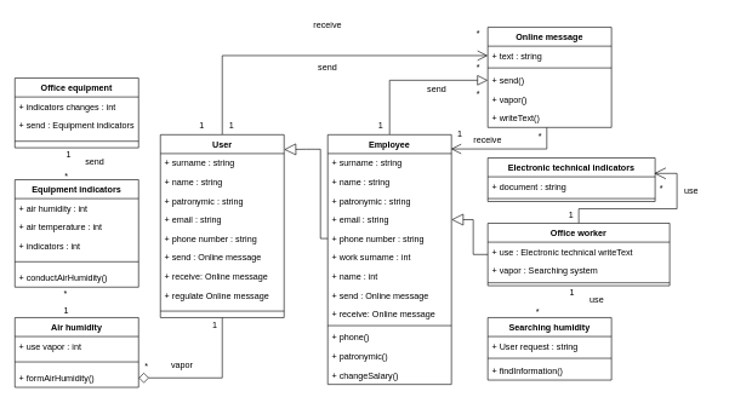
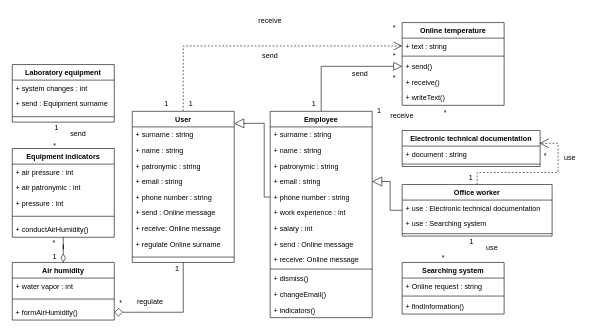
- <mxCell id="45" value="Online message" style="swimlane;fontStyle=1;align=center;verticalAlign=top;childLayout=stackLayout;horizontal=1;startSize=26;horizontalStack=0;resizeParent=1;resizeParentMax=0;resizeLast=0;collapsible=1;marginBottom=0;" vertex="1" parent="1"><mxGeometry x="670" y="37" width="170" height="138" as="geometry" /></mxCell>
+ <mxCell id="45" value="Online temperature" style="swimlane;fontStyle=1;align=center;verticalAlign=top;childLayout=stackLayout;horizontal=1;startSize=26;horizontalStack=0;resizeParent=1;resizeParentMax=0;resizeLast=0;collapsible=1;marginBottom=0;" vertex="1" parent="1"><mxGeometry x="670" y="37" width="170" height="138" as="geometry" /></mxCell>
- <mxCell id="18" style="edgeStyle=orthogonalEdgeStyle;rounded=0;jumpSize=13;orthogonalLoop=1;jettySize=auto;html=1;entryX=0;entryY=0.5;entryDx=0;entryDy=0;strokeWidth=1;endArrow=open;endFill=0;endSize=12;" edge="1" parent="1" source="19" target="46"><mxGeometry relative="1" as="geometry" /></mxCell>
+ <mxCell id="18" style="edgeStyle=orthogonalEdgeStyle;rounded=0;jumpSize=13;orthogonalLoop=1;jettySize=auto;html=1;entryX=0;entryY=0.5;entryDx=0;entryDy=0;strokeWidth=1;endArrow=open;endFill=0;endSize=12;dashed=1;" edge="1" parent="1" source="19" target="46"><mxGeometry relative="1" as="geometry" /></mxCell>
- <mxCell id="2" value="Office equipment" style="swimlane;fontStyle=1;align=center;verticalAlign=top;childLayout=stackLayout;horizontal=1;startSize=26;horizontalStack=0;resizeParent=1;resizeParentMax=0;resizeLast=0;collapsible=1;marginBottom=0;" vertex="1" parent="1"><mxGeometry x="20" y="107" width="170" height="96" as="geometry" /></mxCell>
+ <mxCell id="2" value="Laboratory equipment" style="swimlane;fontStyle=1;align=center;verticalAlign=top;childLayout=stackLayout;horizontal=1;startSize=26;horizontalStack=0;resizeParent=1;resizeParentMax=0;resizeLast=0;collapsible=1;marginBottom=0;" vertex="1" parent="1"><mxGeometry x="20" y="107" width="170" height="96" as="geometry" /></mxCell>
- <mxCell id="49" value="+ vapor()" style="text;strokeColor=none;fillColor=none;align=left;verticalAlign=top;spacingLeft=4;spacingRight=4;overflow=hidden;rotatable=0;points=[[0,0.5],[1,0.5]];portConstraint=eastwest;" vertex="1" parent="45"><mxGeometry y="86" width="170" height="26" as="geometry" /></mxCell>
+ <mxCell id="49" value="+ receive()" style="text;strokeColor=none;fillColor=none;align=left;verticalAlign=top;spacingLeft=4;spacingRight=4;overflow=hidden;rotatable=0;points=[[0,0.5],[1,0.5]];portConstraint=eastwest;" vertex="1" parent="45"><mxGeometry y="86" width="170" height="26" as="geometry" /></mxCell>
- <mxCell id="3" value="+ indicators changes : int" style="text;strokeColor=none;fillColor=none;align=left;verticalAlign=top;spacingLeft=4;spacingRight=4;overflow=hidden;rotatable=0;points=[[0,0.5],[1,0.5]];portConstraint=eastwest;" vertex="1" parent="2"><mxGeometry y="26" width="170" height="26" as="geometry" /></mxCell>
+ <mxCell id="3" value="+ system changes : int" style="text;strokeColor=none;fillColor=none;align=left;verticalAlign=top;spacingLeft=4;spacingRight=4;overflow=hidden;rotatable=0;points=[[0,0.5],[1,0.5]];portConstraint=eastwest;" vertex="1" parent="2"><mxGeometry y="26" width="170" height="26" as="geometry" /></mxCell>
- <mxCell id="4" value="+ send : Equipment indicators" style="text;strokeColor=none;fillColor=none;align=left;verticalAlign=top;spacingLeft=4;spacingRight=4;overflow=hidden;rotatable=0;points=[[0,0.5],[1,0.5]];portConstraint=eastwest;" vertex="1" parent="2"><mxGeometry y="52" width="170" height="26" as="geometry" /></mxCell>
+ <mxCell id="4" value="+ send : Equipment surname" style="text;strokeColor=none;fillColor=none;align=left;verticalAlign=top;spacingLeft=4;spacingRight=4;overflow=hidden;rotatable=0;points=[[0,0.5],[1,0.5]];portConstraint=eastwest;" vertex="1" parent="2"><mxGeometry y="52" width="170" height="26" as="geometry" /></mxCell>
- <mxCell id="44" style="edgeStyle=orthogonalEdgeStyle;rounded=0;jumpSize=13;orthogonalLoop=1;jettySize=auto;html=1;entryX=0.996;entryY=0.057;entryDx=0;entryDy=0;entryPerimeter=0;strokeWidth=1;endArrow=open;endFill=0;endSize=12;exitX=0.477;exitY=1.005;exitDx=0;exitDy=0;exitPerimeter=0;" edge="1" parent="1" source="50" target="30"><mxGeometry relative="1" as="geometry" /></mxCell>
- <mxCell id="51" value="Electronic technical indicators" style="swimlane;fontStyle=1;align=center;verticalAlign=top;childLayout=stackLayout;horizontal=1;startSize=26;horizontalStack=0;resizeParent=1;resizeParentMax=0;resizeLast=0;collapsible=1;marginBottom=0;" vertex="1" parent="1"><mxGeometry x="670" y="217" width="230" height="60" as="geometry" /></mxCell>
+ <mxCell id="51" value="Electronic technical documentation" style="swimlane;fontStyle=1;align=center;verticalAlign=top;childLayout=stackLayout;horizontal=1;startSize=26;horizontalStack=0;resizeParent=1;resizeParentMax=0;resizeLast=0;collapsible=1;marginBottom=0;" vertex="1" parent="1"><mxGeometry x="670" y="217" width="230" height="60" as="geometry" /></mxCell>
- <mxCell id="8" value="+ air humidity : int" style="text;strokeColor=none;fillColor=none;align=left;verticalAlign=top;spacingLeft=4;spacingRight=4;overflow=hidden;rotatable=0;points=[[0,0.5],[1,0.5]];portConstraint=eastwest;" vertex="1" parent="7"><mxGeometry y="26" width="170" height="26" as="geometry" /></mxCell>
+ <mxCell id="8" value="+ air pressure : int" style="text;strokeColor=none;fillColor=none;align=left;verticalAlign=top;spacingLeft=4;spacingRight=4;overflow=hidden;rotatable=0;points=[[0,0.5],[1,0.5]];portConstraint=eastwest;" vertex="1" parent="7"><mxGeometry y="26" width="170" height="26" as="geometry" /></mxCell>
- <mxCell id="55" style="edgeStyle=orthogonalEdgeStyle;rounded=0;jumpSize=13;orthogonalLoop=1;jettySize=auto;html=1;entryX=0.994;entryY=-0.181;entryDx=0;entryDy=0;entryPerimeter=0;strokeWidth=1;endArrow=open;endFill=0;endSize=14;" edge="1" parent="1" source="56" target="52"><mxGeometry relative="1" as="geometry" /></mxCell>
+ <mxCell id="55" style="edgeStyle=orthogonalEdgeStyle;rounded=0;jumpSize=13;orthogonalLoop=1;jettySize=auto;html=1;entryX=0.994;entryY=-0.181;entryDx=0;entryDy=0;entryPerimeter=0;strokeWidth=1;endArrow=open;endFill=0;endSize=14;dashed=1;" edge="1" parent="1" source="56" target="52"><mxGeometry relative="1" as="geometry" /></mxCell>
- <mxCell id="9" value="+ air temperature : int" style="text;strokeColor=none;fillColor=none;align=left;verticalAlign=top;spacingLeft=4;spacingRight=4;overflow=hidden;rotatable=0;points=[[0,0.5],[1,0.5]];portConstraint=eastwest;" vertex="1" parent="7"><mxGeometry y="52" width="170" height="26" as="geometry" /></mxCell>
+ <mxCell id="9" value="+ air patronymic : int" style="text;strokeColor=none;fillColor=none;align=left;verticalAlign=top;spacingLeft=4;spacingRight=4;overflow=hidden;rotatable=0;points=[[0,0.5],[1,0.5]];portConstraint=eastwest;" vertex="1" parent="7"><mxGeometry y="52" width="170" height="26" as="geometry" /></mxCell>
- <mxCell id="10" value="+ indicators : int" style="text;strokeColor=none;fillColor=none;align=left;verticalAlign=top;spacingLeft=4;spacingRight=4;overflow=hidden;rotatable=0;points=[[0,0.5],[1,0.5]];portConstraint=eastwest;" vertex="1" parent="7"><mxGeometry y="78" width="170" height="26" as="geometry" /></mxCell>
+ <mxCell id="10" value="+ pressure : int" style="text;strokeColor=none;fillColor=none;align=left;verticalAlign=top;spacingLeft=4;spacingRight=4;overflow=hidden;rotatable=0;points=[[0,0.5],[1,0.5]];portConstraint=eastwest;" vertex="1" parent="7"><mxGeometry y="78" width="170" height="26" as="geometry" /></mxCell>
- <mxCell id="57" value="+ use : Electronic technical writeText" style="text;strokeColor=none;fillColor=none;align=left;verticalAlign=top;spacingLeft=4;spacingRight=4;overflow=hidden;rotatable=0;points=[[0,0.5],[1,0.5]];portConstraint=eastwest;" vertex="1" parent="56"><mxGeometry y="26" width="250" height="26" as="geometry" /></mxCell>
+ <mxCell id="57" value="+ use : Electronic technical documentation" style="text;strokeColor=none;fillColor=none;align=left;verticalAlign=top;spacingLeft=4;spacingRight=4;overflow=hidden;rotatable=0;points=[[0,0.5],[1,0.5]];portConstraint=eastwest;" vertex="1" parent="56"><mxGeometry y="26" width="250" height="26" as="geometry" /></mxCell>
- <mxCell id="36" value="+ work surname : int" style="text;strokeColor=none;fillColor=none;align=left;verticalAlign=top;spacingLeft=4;spacingRight=4;overflow=hidden;rotatable=0;points=[[0,0.5],[1,0.5]];portConstraint=eastwest;" vertex="1" parent="30"><mxGeometry y="156" width="170" height="26" as="geometry" /></mxCell>
+ <mxCell id="36" value="+ work experience : int" style="text;strokeColor=none;fillColor=none;align=left;verticalAlign=top;spacingLeft=4;spacingRight=4;overflow=hidden;rotatable=0;points=[[0,0.5],[1,0.5]];portConstraint=eastwest;" vertex="1" parent="30"><mxGeometry y="156" width="170" height="26" as="geometry" /></mxCell>
- <mxCell id="58" value="+ vapor : Searching system" style="text;strokeColor=none;fillColor=none;align=left;verticalAlign=top;spacingLeft=4;spacingRight=4;overflow=hidden;rotatable=0;points=[[0,0.5],[1,0.5]];portConstraint=eastwest;" vertex="1" parent="56"><mxGeometry y="52" width="250" height="26" as="geometry" /></mxCell>
+ <mxCell id="58" value="+ use : Searching system" style="text;strokeColor=none;fillColor=none;align=left;verticalAlign=top;spacingLeft=4;spacingRight=4;overflow=hidden;rotatable=0;points=[[0,0.5],[1,0.5]];portConstraint=eastwest;" vertex="1" parent="56"><mxGeometry y="52" width="250" height="26" as="geometry" /></mxCell>
- <mxCell id="37" value="+ name : int" style="text;strokeColor=none;fillColor=none;align=left;verticalAlign=top;spacingLeft=4;spacingRight=4;overflow=hidden;rotatable=0;points=[[0,0.5],[1,0.5]];portConstraint=eastwest;" vertex="1" parent="30"><mxGeometry y="182" width="170" height="26" as="geometry" /></mxCell>
+ <mxCell id="37" value="+ salary : int" style="text;strokeColor=none;fillColor=none;align=left;verticalAlign=top;spacingLeft=4;spacingRight=4;overflow=hidden;rotatable=0;points=[[0,0.5],[1,0.5]];portConstraint=eastwest;" vertex="1" parent="30"><mxGeometry y="182" width="170" height="26" as="geometry" /></mxCell>
- <mxCell id="27" value="+ regulate Online message" style="text;strokeColor=none;fillColor=none;align=left;verticalAlign=top;spacingLeft=4;spacingRight=4;overflow=hidden;rotatable=0;points=[[0,0.5],[1,0.5]];portConstraint=eastwest;" vertex="1" parent="19"><mxGeometry y="208" width="170" height="26" as="geometry" /></mxCell>
+ <mxCell id="27" value="+ regulate Online surname" style="text;strokeColor=none;fillColor=none;align=left;verticalAlign=top;spacingLeft=4;spacingRight=4;overflow=hidden;rotatable=0;points=[[0,0.5],[1,0.5]];portConstraint=eastwest;" vertex="1" parent="19"><mxGeometry y="208" width="170" height="26" as="geometry" /></mxCell>
+ <mxCell id="6" style="edgeStyle=orthogonalEdgeStyle;rounded=0;jumpSize=13;orthogonalLoop=1;jettySize=auto;html=1;entryX=0.5;entryY=0;entryDx=0;entryDy=0;strokeWidth=1;endArrow=diamondThin;endFill=0;endSize=12;" edge="1" parent="1" source="7" target="13"><mxGeometry relative="1" as="geometry" /></mxCell>
- <mxCell id="60" value="Searching humidity" style="swimlane;fontStyle=1;align=center;verticalAlign=top;childLayout=stackLayout;horizontal=1;startSize=26;horizontalStack=0;resizeParent=1;resizeParentMax=0;resizeLast=0;collapsible=1;marginBottom=0;" vertex="1" parent="1"><mxGeometry x="670" y="437" width="170" height="86" as="geometry" /></mxCell>
+ <mxCell id="60" value="Searching system" style="swimlane;fontStyle=1;align=center;verticalAlign=top;childLayout=stackLayout;horizontal=1;startSize=26;horizontalStack=0;resizeParent=1;resizeParentMax=0;resizeLast=0;collapsible=1;marginBottom=0;" vertex="1" parent="1"><mxGeometry x="670" y="437" width="170" height="86" as="geometry" /></mxCell>
- <mxCell id="41" value="+ phone()" style="text;strokeColor=none;fillColor=none;align=left;verticalAlign=top;spacingLeft=4;spacingRight=4;overflow=hidden;rotatable=0;points=[[0,0.5],[1,0.5]];portConstraint=eastwest;" vertex="1" parent="30"><mxGeometry y="266" width="170" height="26" as="geometry" /></mxCell>
+ <mxCell id="41" value="+ dismiss()" style="text;strokeColor=none;fillColor=none;align=left;verticalAlign=top;spacingLeft=4;spacingRight=4;overflow=hidden;rotatable=0;points=[[0,0.5],[1,0.5]];portConstraint=eastwest;" vertex="1" parent="30"><mxGeometry y="266" width="170" height="26" as="geometry" /></mxCell>
- <mxCell id="14" value="+ use vapor : int" style="text;strokeColor=none;fillColor=none;align=left;verticalAlign=top;spacingLeft=4;spacingRight=4;overflow=hidden;rotatable=0;points=[[0,0.5],[1,0.5]];portConstraint=eastwest;" vertex="1" parent="13"><mxGeometry y="26" width="170" height="26" as="geometry" /></mxCell>
+ <mxCell id="14" value="+ water vapor : int" style="text;strokeColor=none;fillColor=none;align=left;verticalAlign=top;spacingLeft=4;spacingRight=4;overflow=hidden;rotatable=0;points=[[0,0.5],[1,0.5]];portConstraint=eastwest;" vertex="1" parent="13"><mxGeometry y="26" width="170" height="26" as="geometry" /></mxCell>
- <mxCell id="61" value="+ User request : string" style="text;strokeColor=none;fillColor=none;align=left;verticalAlign=top;spacingLeft=4;spacingRight=4;overflow=hidden;rotatable=0;points=[[0,0.5],[1,0.5]];portConstraint=eastwest;" vertex="1" parent="60"><mxGeometry y="26" width="170" height="26" as="geometry" /></mxCell>
+ <mxCell id="61" value="+ Online request : string" style="text;strokeColor=none;fillColor=none;align=left;verticalAlign=top;spacingLeft=4;spacingRight=4;overflow=hidden;rotatable=0;points=[[0,0.5],[1,0.5]];portConstraint=eastwest;" vertex="1" parent="60"><mxGeometry y="26" width="170" height="26" as="geometry" /></mxCell>
- <mxCell id="42" value="+ patronymic()" style="text;strokeColor=none;fillColor=none;align=left;verticalAlign=top;spacingLeft=4;spacingRight=4;overflow=hidden;rotatable=0;points=[[0,0.5],[1,0.5]];portConstraint=eastwest;" vertex="1" parent="30"><mxGeometry y="292" width="170" height="26" as="geometry" /></mxCell>
+ <mxCell id="42" value="+ changeEmail()" style="text;strokeColor=none;fillColor=none;align=left;verticalAlign=top;spacingLeft=4;spacingRight=4;overflow=hidden;rotatable=0;points=[[0,0.5],[1,0.5]];portConstraint=eastwest;" vertex="1" parent="30"><mxGeometry y="292" width="170" height="26" as="geometry" /></mxCell>
- <mxCell id="70" value="vapor" style="text;html=1;strokeColor=none;fillColor=none;align=center;verticalAlign=middle;whiteSpace=wrap;rounded=0;" vertex="1" parent="1"><mxGeometry x="220" y="487" width="60" height="30" as="geometry" /></mxCell>
+ <mxCell id="70" value="regulate" style="text;html=1;strokeColor=none;fillColor=none;align=center;verticalAlign=middle;whiteSpace=wrap;rounded=0;" vertex="1" parent="1"><mxGeometry x="220" y="487" width="60" height="30" as="geometry" /></mxCell>
- <mxCell id="43" value="+ changeSalary()" style="text;strokeColor=none;fillColor=none;align=left;verticalAlign=top;spacingLeft=4;spacingRight=4;overflow=hidden;rotatable=0;points=[[0,0.5],[1,0.5]];portConstraint=eastwest;" vertex="1" parent="30"><mxGeometry y="318" width="170" height="26" as="geometry" /></mxCell>
+ <mxCell id="43" value="+ indicators()" style="text;strokeColor=none;fillColor=none;align=left;verticalAlign=top;spacingLeft=4;spacingRight=4;overflow=hidden;rotatable=0;points=[[0,0.5],[1,0.5]];portConstraint=eastwest;" vertex="1" parent="30"><mxGeometry y="318" width="170" height="26" as="geometry" /></mxCell>
